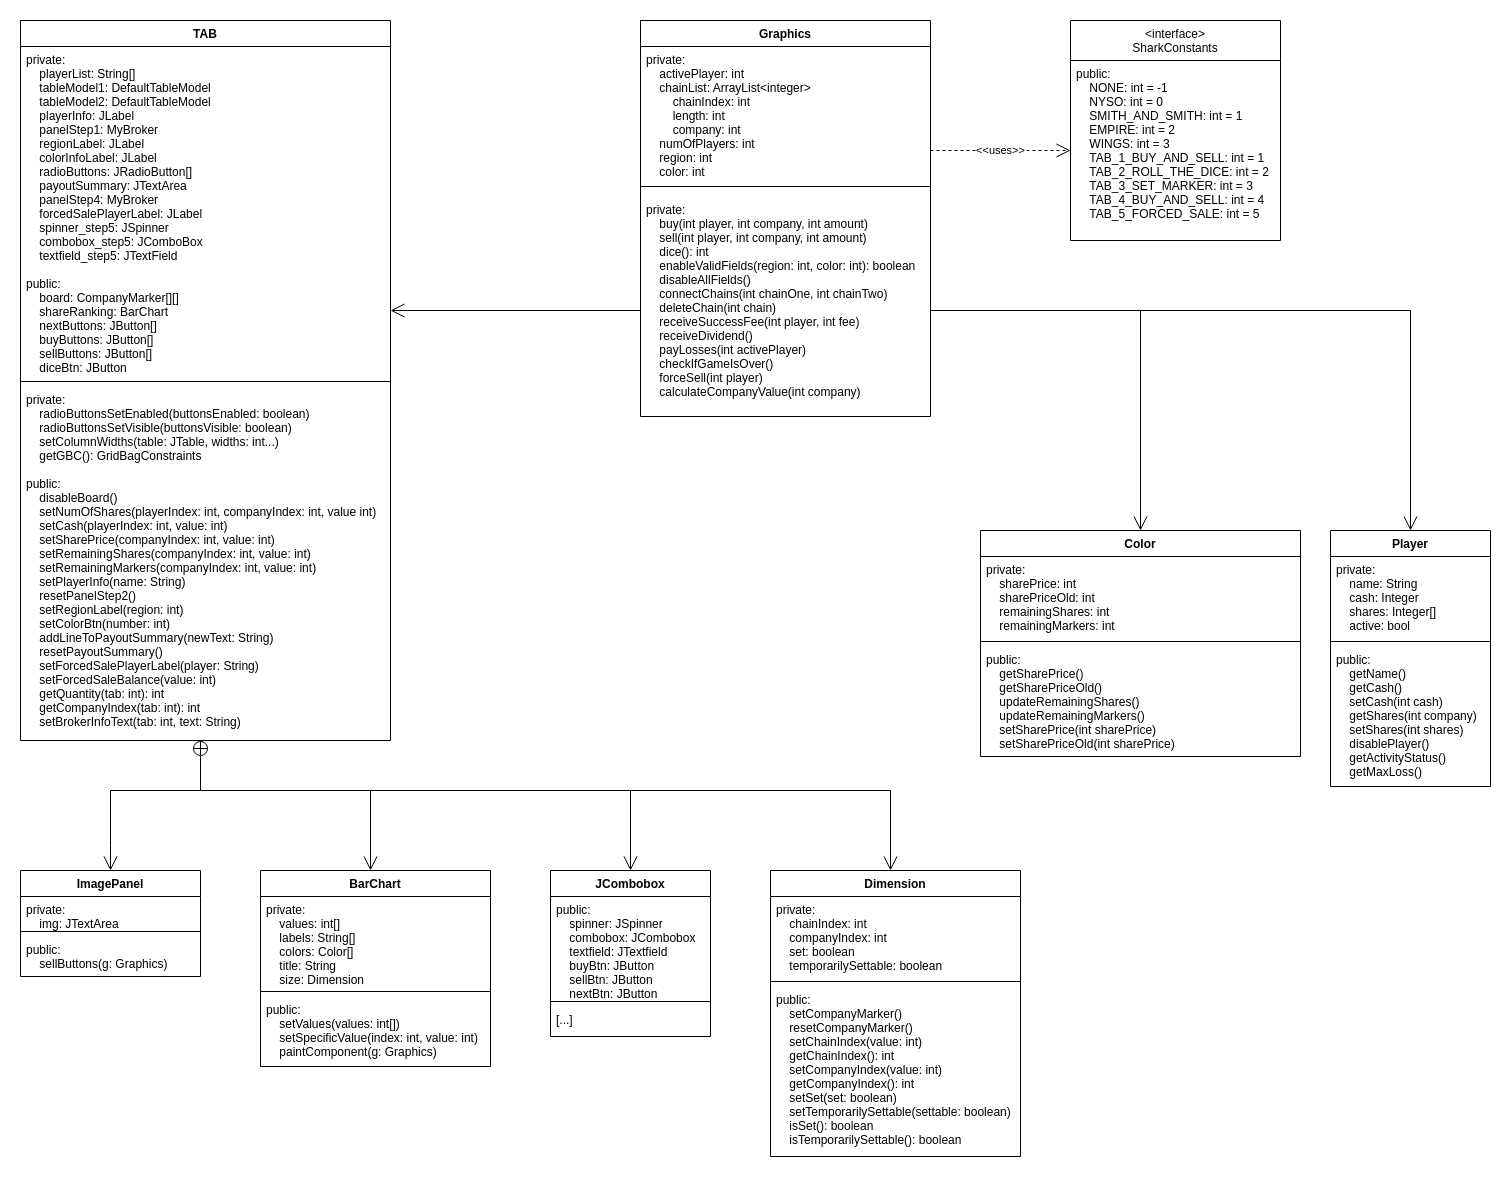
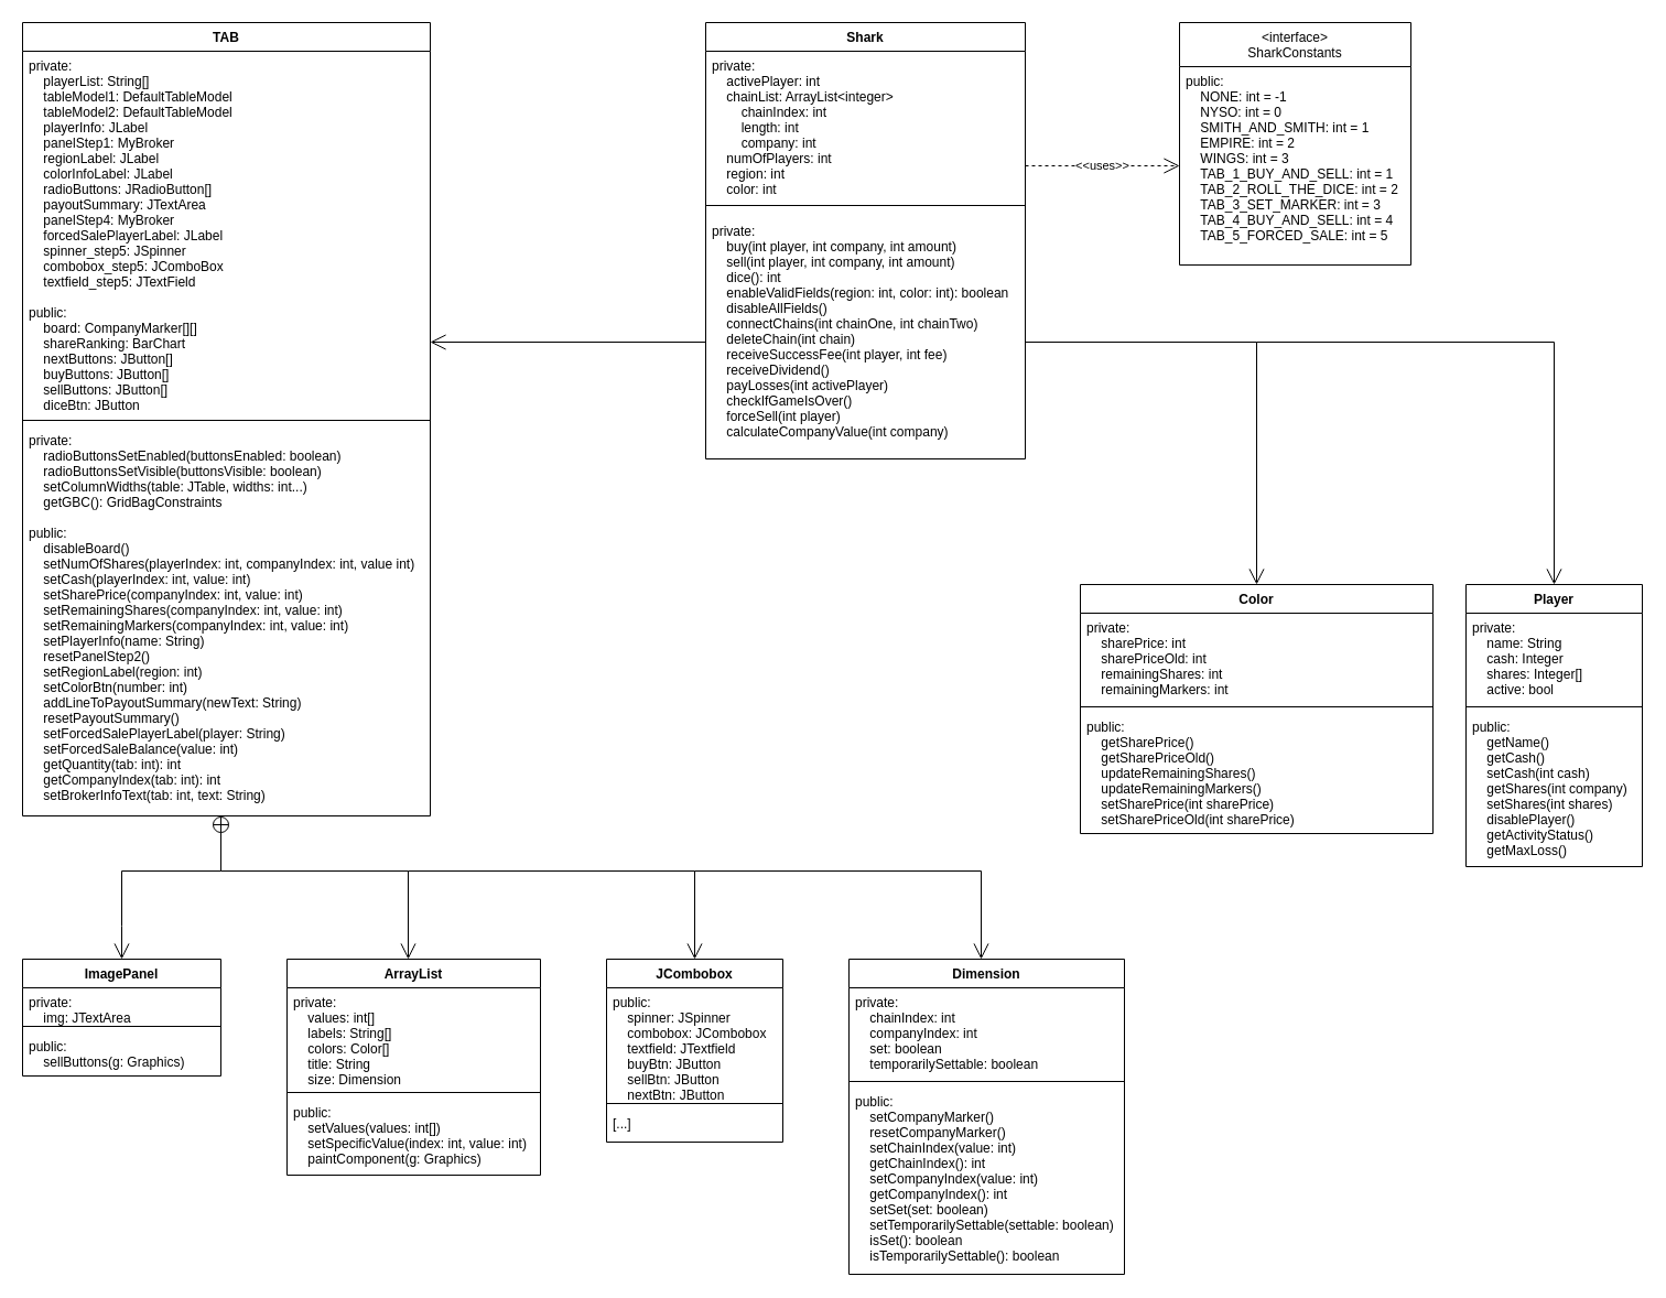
- <mxCell id="6" value="Graphics" style="swimlane;fontStyle=1;align=center;verticalAlign=top;childLayout=stackLayout;horizontal=1;startSize=26;horizontalStack=0;resizeParent=1;resizeParentMax=0;resizeLast=0;collapsible=1;marginBottom=0;" parent="1" vertex="1"><mxGeometry x="640" y="20" width="290" height="396" as="geometry" /></mxCell>
+ <mxCell id="6" value="Shark" style="swimlane;fontStyle=1;align=center;verticalAlign=top;childLayout=stackLayout;horizontal=1;startSize=26;horizontalStack=0;resizeParent=1;resizeParentMax=0;resizeLast=0;collapsible=1;marginBottom=0;" parent="1" vertex="1"><mxGeometry x="640" y="20" width="290" height="396" as="geometry" /></mxCell>
- <mxCell id="26" value="BarChart" style="swimlane;fontStyle=1;align=center;verticalAlign=top;childLayout=stackLayout;horizontal=1;startSize=26;horizontalStack=0;resizeParent=1;resizeParentMax=0;resizeLast=0;collapsible=1;marginBottom=0;" parent="1" vertex="1"><mxGeometry x="260" y="870" width="230" height="196" as="geometry" /></mxCell>
+ <mxCell id="26" value="ArrayList" style="swimlane;fontStyle=1;align=center;verticalAlign=top;childLayout=stackLayout;horizontal=1;startSize=26;horizontalStack=0;resizeParent=1;resizeParentMax=0;resizeLast=0;collapsible=1;marginBottom=0;" parent="1" vertex="1"><mxGeometry x="260" y="870" width="230" height="196" as="geometry" /></mxCell>
